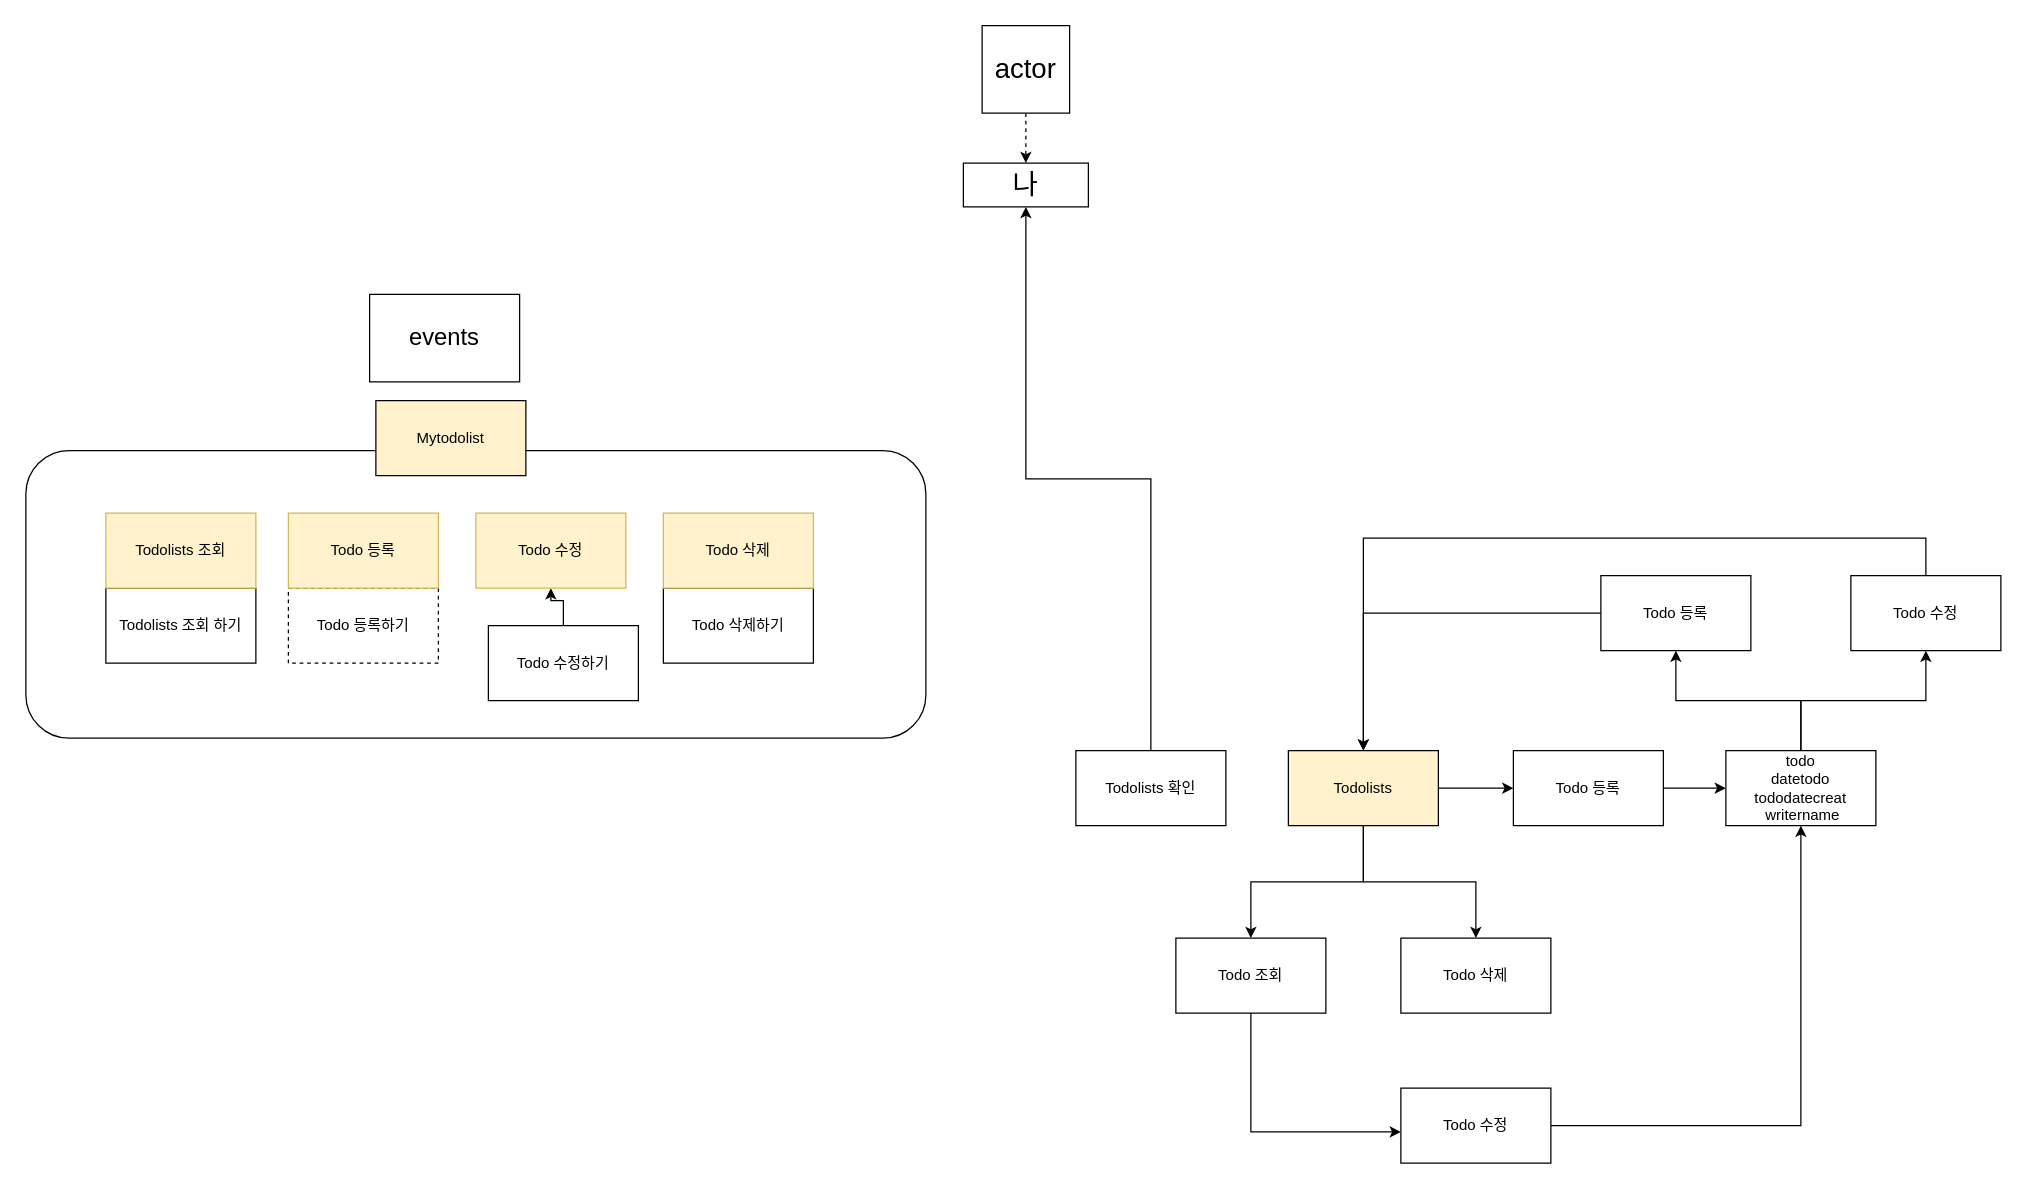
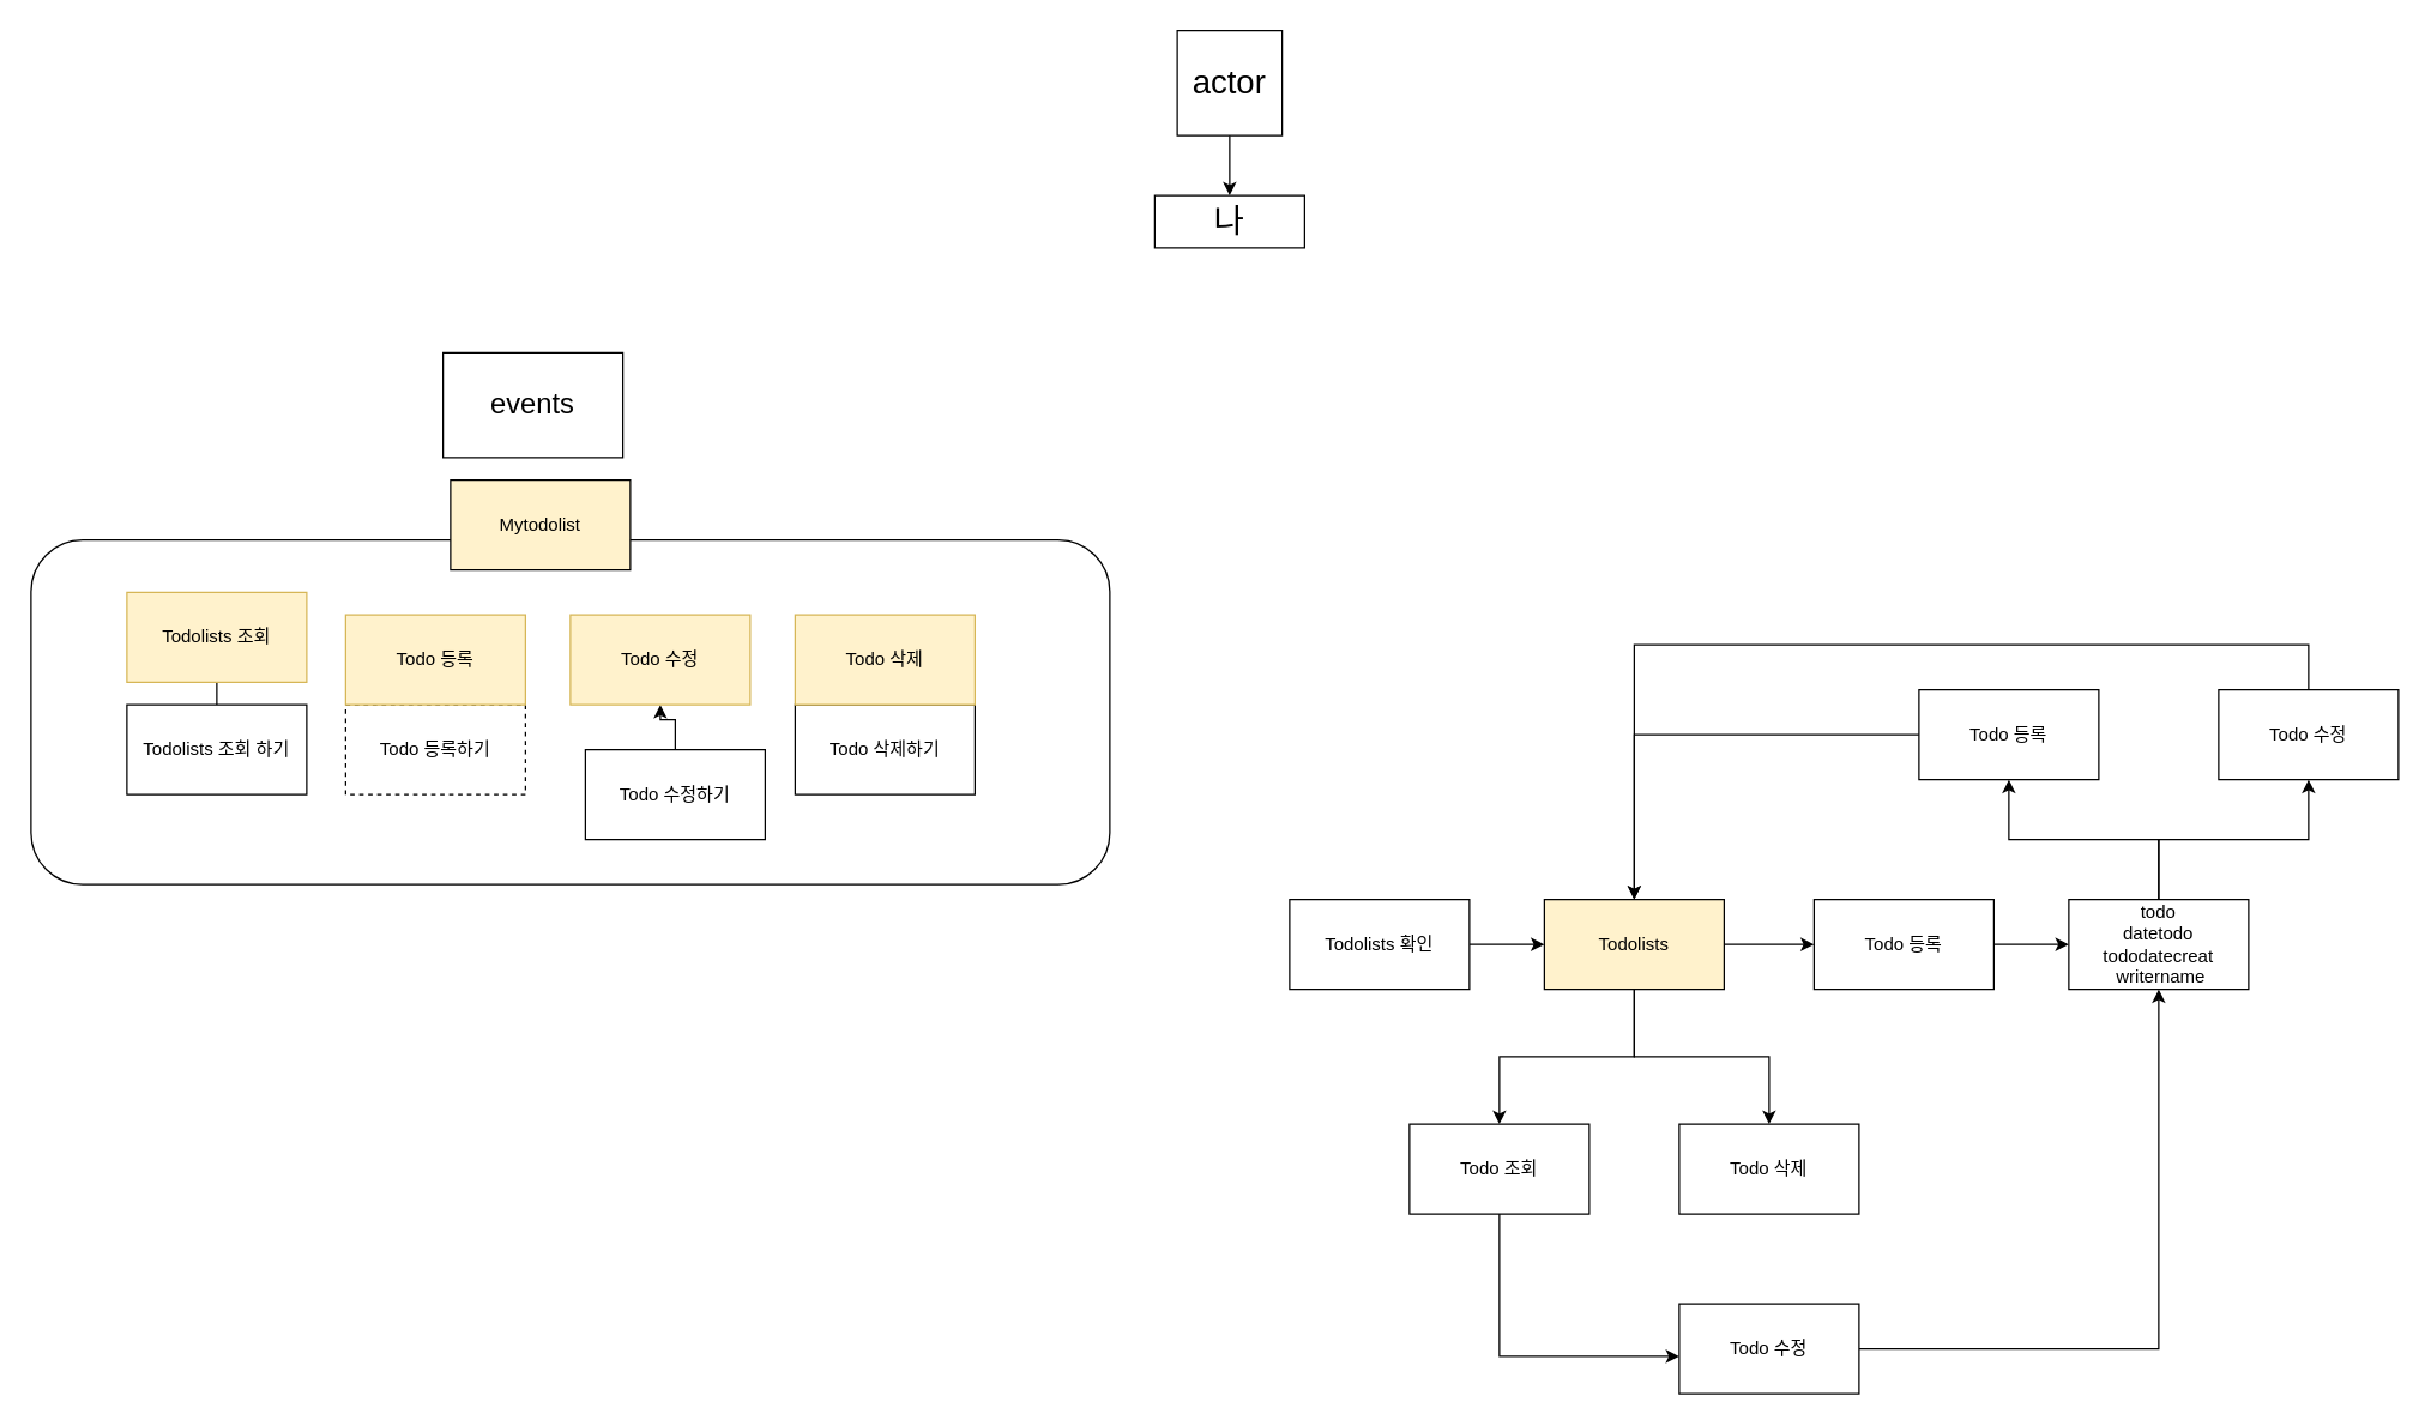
- <mxCell id="3" value="" style="edgeStyle=orthogonalEdgeStyle;rounded=0;orthogonalLoop=1;jettySize=auto;html=1;dashed=1;" edge="1" parent="1" source="4" target="5"><mxGeometry relative="1" as="geometry" /></mxCell>
+ <mxCell id="3" value="" style="edgeStyle=orthogonalEdgeStyle;rounded=0;orthogonalLoop=1;jettySize=auto;html=1;" edge="1" parent="1" source="4" target="5"><mxGeometry relative="1" as="geometry" /></mxCell>
- <mxCell id="14" value="" style="edgeStyle=orthogonalEdgeStyle;rounded=0;orthogonalLoop=1;jettySize=auto;html=1;" edge="1" parent="1" source="15" target="5"><mxGeometry relative="1" as="geometry" /></mxCell>
+ <mxCell id="14" value="" style="edgeStyle=orthogonalEdgeStyle;rounded=0;orthogonalLoop=1;jettySize=auto;html=1;" edge="1" parent="1" source="15" target="19"><mxGeometry relative="1" as="geometry" /></mxCell>
- <mxCell id="35" value="Todolists 조회" style="whiteSpace=wrap;html=1;fillColor=#fff2cc;strokeColor=#d6b656;" vertex="1" parent="1"><mxGeometry x="84" y="410" width="120" height="60" as="geometry" /></mxCell>
+ <mxCell id="35" value="Todolists 조회" style="whiteSpace=wrap;html=1;fillColor=#fff2cc;strokeColor=#d6b656;" vertex="1" parent="1"><mxGeometry x="84" y="395" width="120" height="60" as="geometry" /></mxCell>
